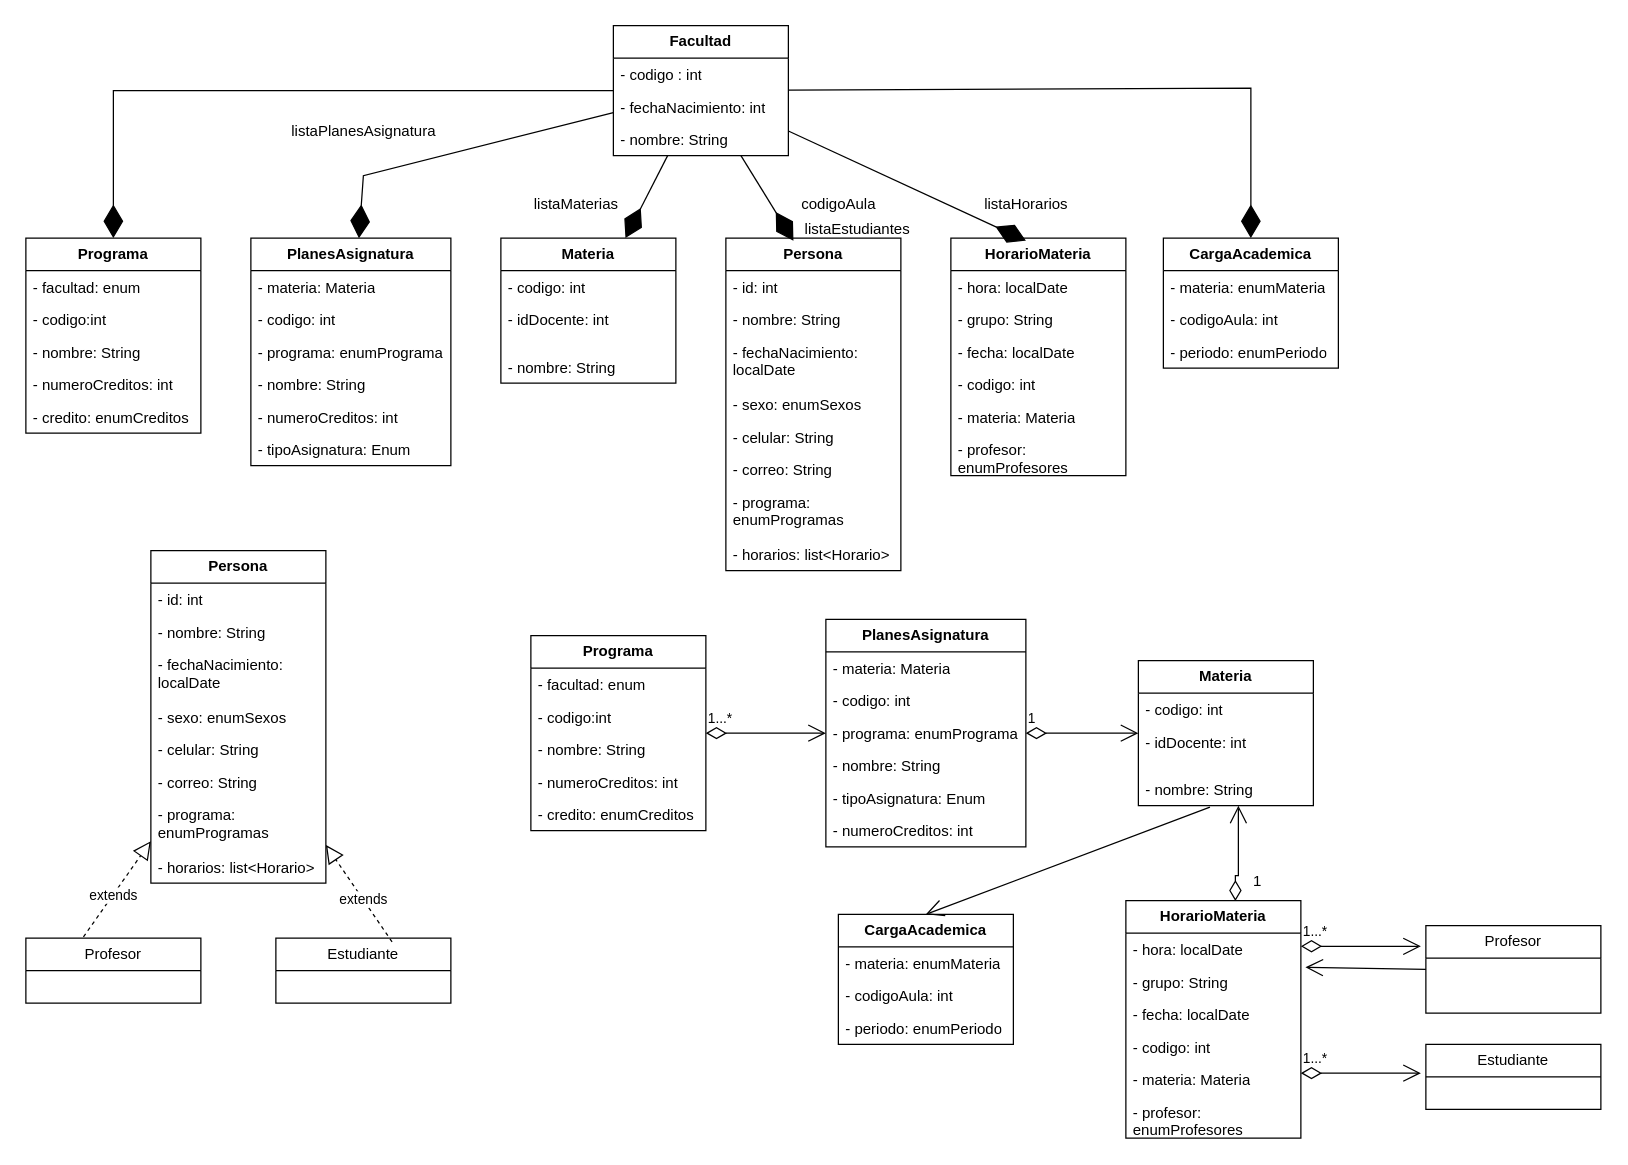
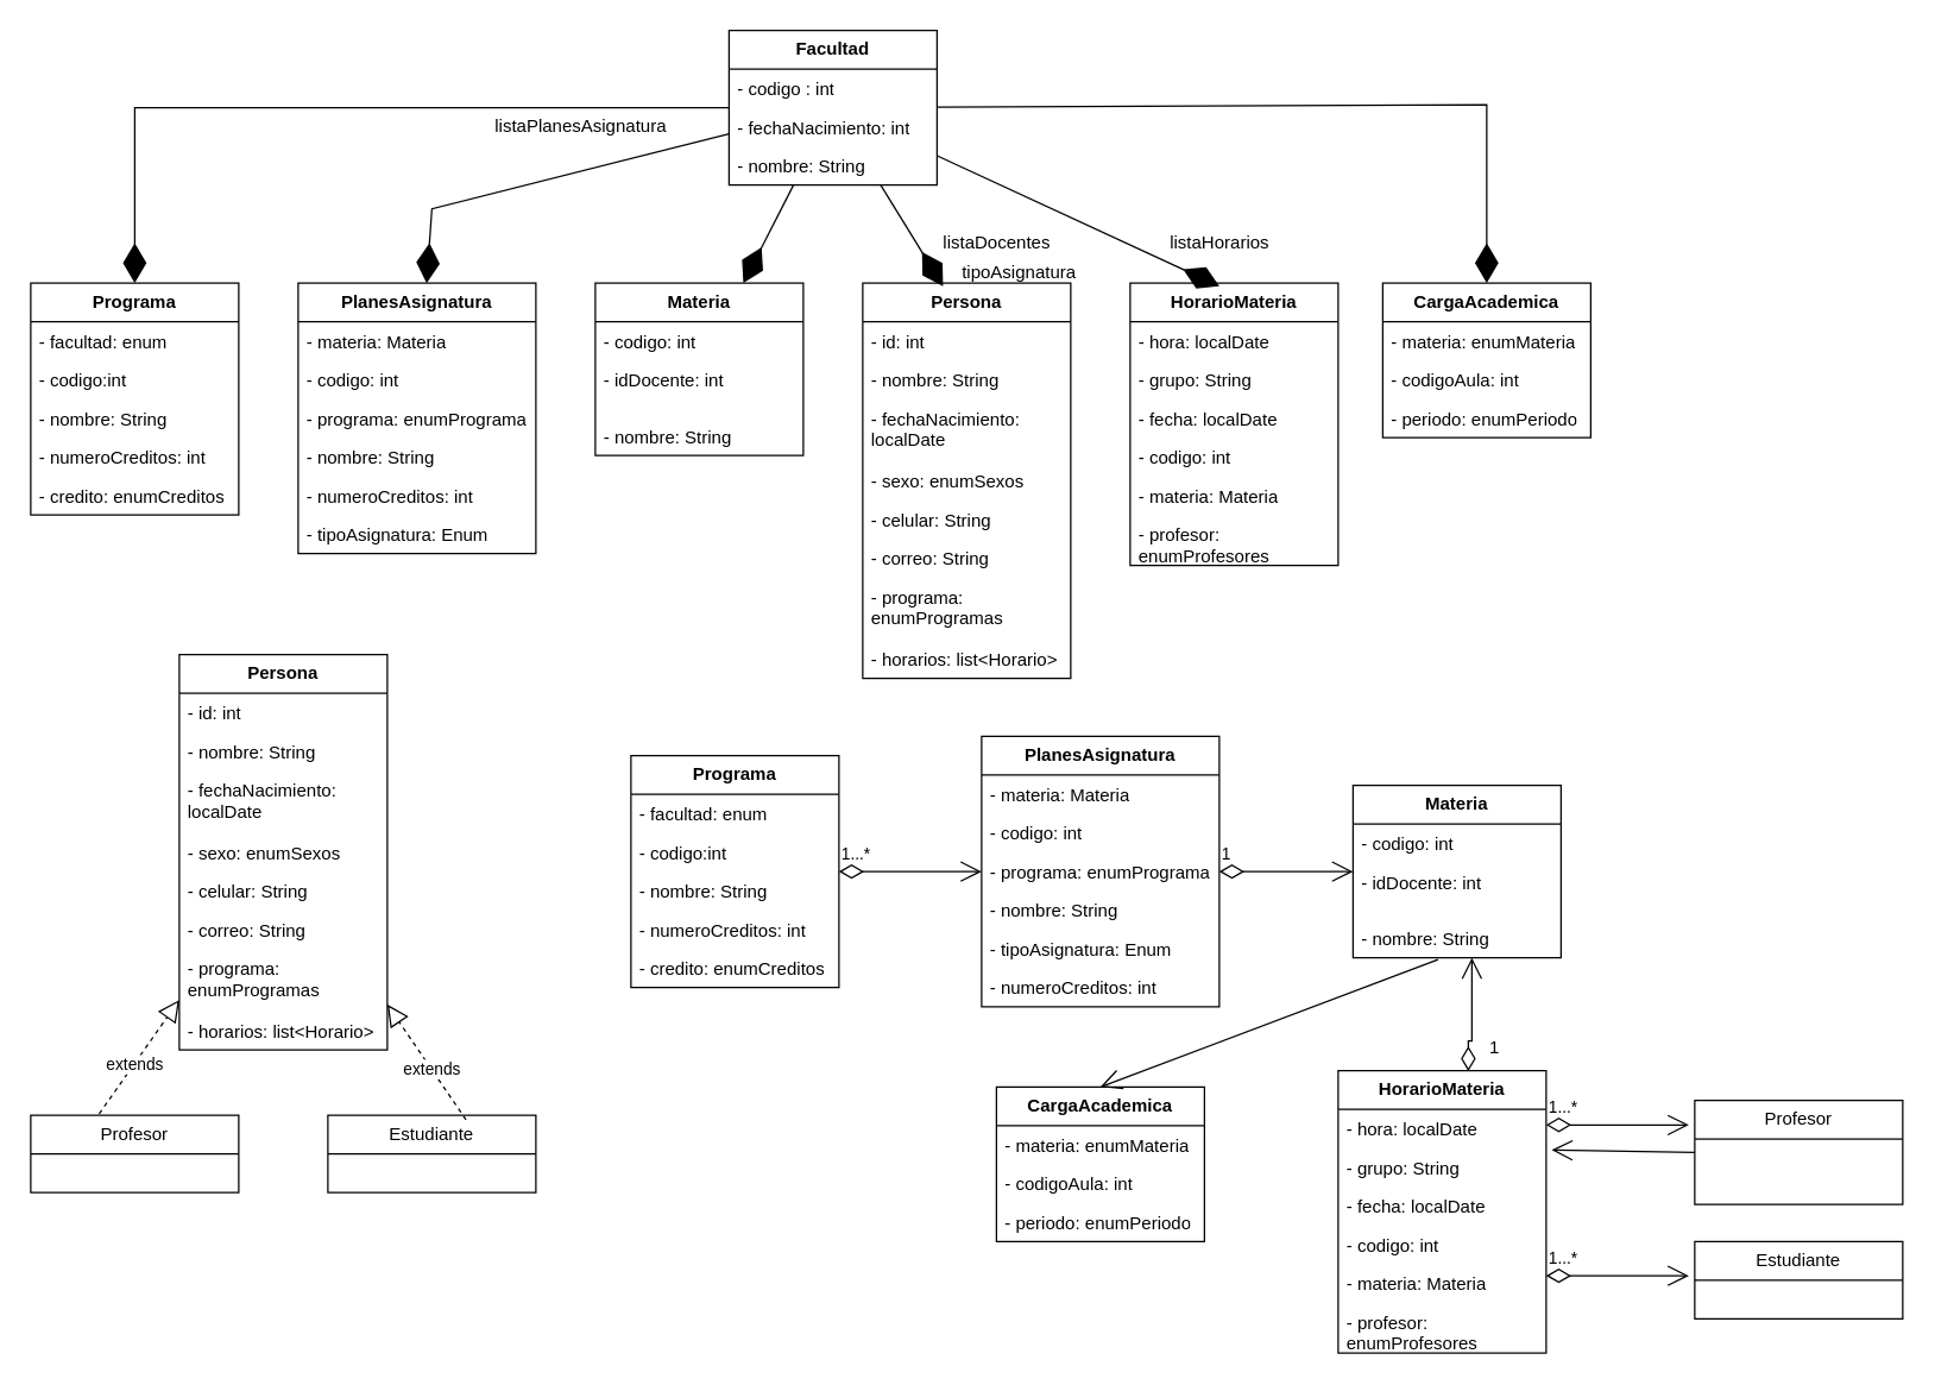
- <mxCell id="51" value="listaPlanesAsignatura" style="text;html=1;align=center;verticalAlign=middle;resizable=0;points=[];autosize=1;strokeColor=none;fillColor=none;" vertex="1" parent="1"><mxGeometry x="220" y="90" width="140" height="30" as="geometry" /></mxCell>
+ <mxCell id="51" value="listaPlanesAsignatura" style="text;html=1;align=center;verticalAlign=middle;resizable=0;points=[];autosize=1;strokeColor=none;fillColor=none;" vertex="1" parent="1"><mxGeometry x="320" y="70" width="140" height="30" as="geometry" /></mxCell>
- <mxCell id="52" value="listaMaterias" style="text;html=1;align=center;verticalAlign=middle;resizable=0;points=[];autosize=1;strokeColor=none;fillColor=none;" vertex="1" parent="1"><mxGeometry x="415" y="148" width="90" height="30" as="geometry" /></mxCell>
- <mxCell id="53" value="codigoAula" style="text;html=1;align=center;verticalAlign=middle;resizable=0;points=[];autosize=1;strokeColor=none;fillColor=none;" vertex="1" parent="1"><mxGeometry x="620" y="148" width="100" height="30" as="geometry" /></mxCell>
+ <mxCell id="53" value="listaDocentes" style="text;html=1;align=center;verticalAlign=middle;resizable=0;points=[];autosize=1;strokeColor=none;fillColor=none;" vertex="1" parent="1"><mxGeometry x="620" y="148" width="100" height="30" as="geometry" /></mxCell>
- <mxCell id="54" value="listaEstudiantes" style="text;html=1;align=center;verticalAlign=middle;resizable=0;points=[];autosize=1;strokeColor=none;fillColor=none;" vertex="1" parent="1"><mxGeometry x="630" y="168" width="110" height="30" as="geometry" /></mxCell>
+ <mxCell id="54" value="tipoAsignatura" style="text;html=1;align=center;verticalAlign=middle;resizable=0;points=[];autosize=1;strokeColor=none;fillColor=none;" vertex="1" parent="1"><mxGeometry x="630" y="168" width="110" height="30" as="geometry" /></mxCell>
